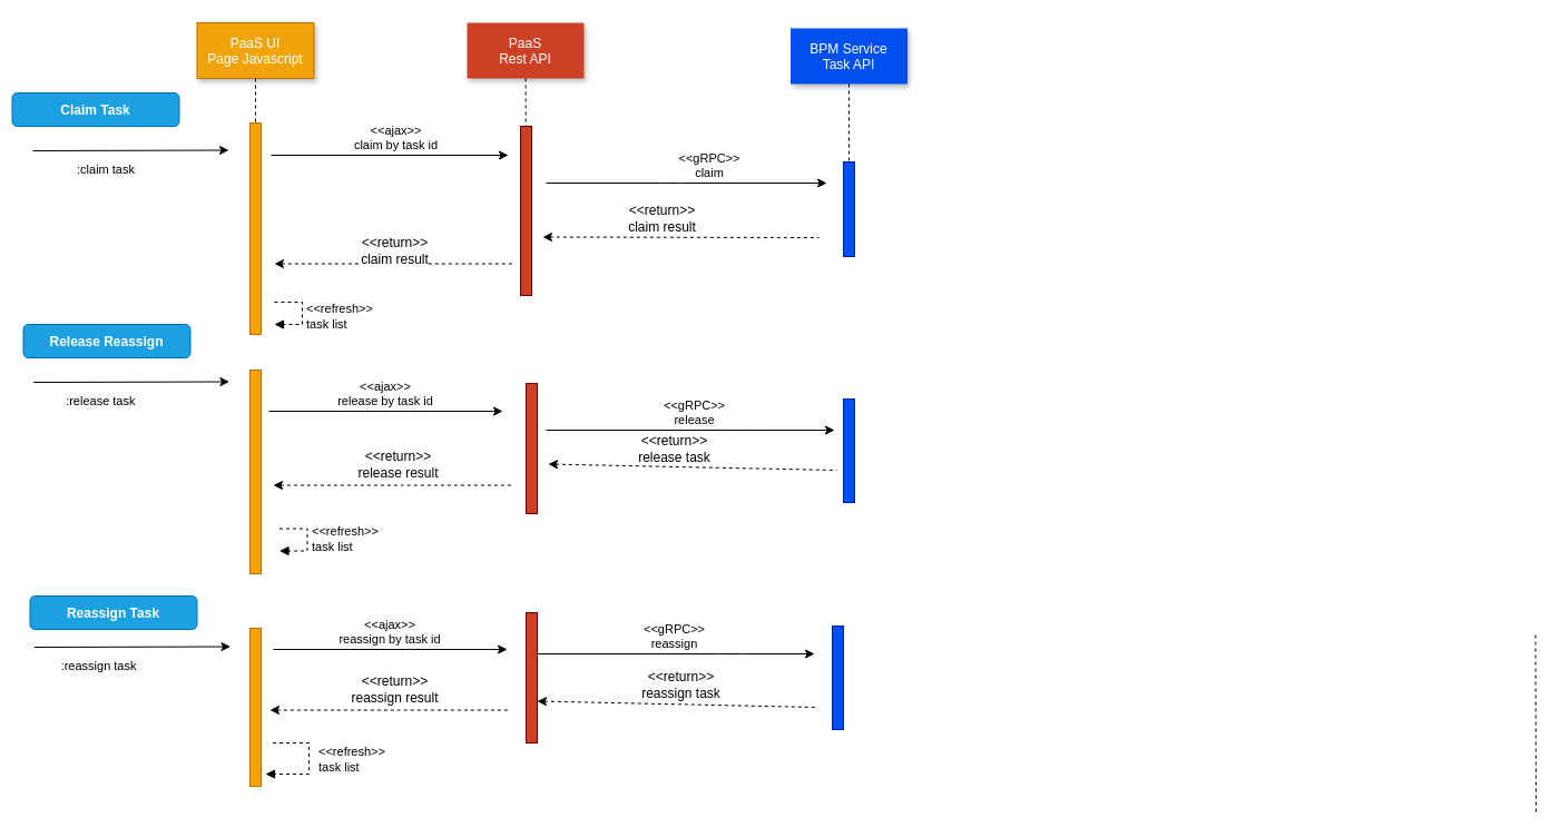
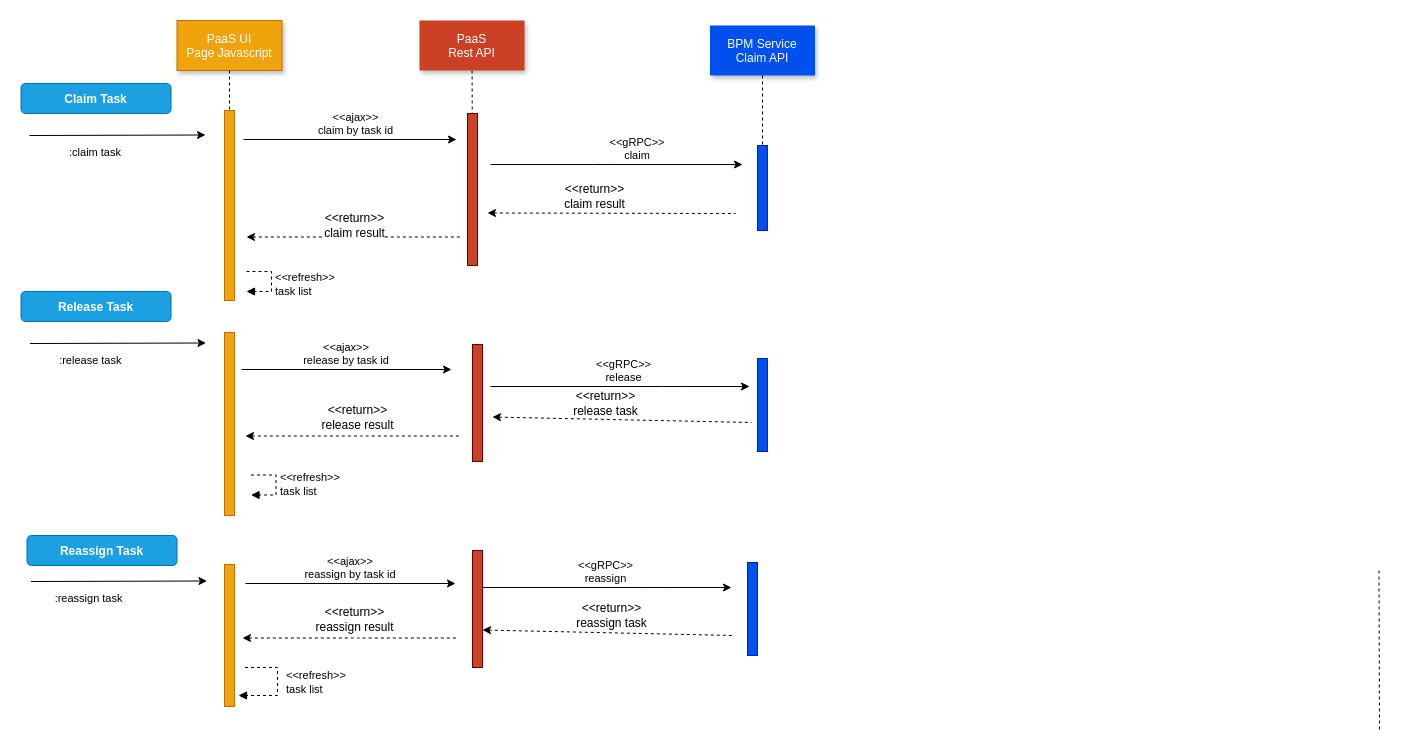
- <mxCell id="12" value="BPM Service&#10;Task API" style="shadow=1;fillColor=#0050EF;strokeColor=none;fontColor=#FFFFFF;" parent="1" vertex="1"><mxGeometry x="709.5" y="25" width="105" height="50" as="geometry" /></mxCell>
+ <mxCell id="12" value="BPM Service&#10;Claim API" style="shadow=1;fillColor=#0050EF;strokeColor=none;fontColor=#FFFFFF;" parent="1" vertex="1"><mxGeometry x="709.5" y="25" width="105" height="50" as="geometry" /></mxCell>
- <mxCell id="26" value="Claim Task" style="rounded=1;fontStyle=1;fillColor=#1ba1e2;strokeColor=#006EAF;fontColor=#ffffff;" parent="1" vertex="1"><mxGeometry x="10.5" y="83" width="150" height="30" as="geometry" /></mxCell>
+ <mxCell id="26" value="Claim Task" style="rounded=1;fontStyle=1;fillColor=#1ba1e2;strokeColor=#006EAF;fontColor=#ffffff;" parent="1" vertex="1"><mxGeometry x="20.5" y="83" width="150" height="30" as="geometry" /></mxCell>
- <mxCell id="30" value="Release Reassign" style="rounded=1;fontStyle=1;fillColor=#1ba1e2;strokeColor=#006EAF;fontColor=#ffffff;" vertex="1" parent="1"><mxGeometry x="20.5" y="291" width="150" height="30" as="geometry" /></mxCell>
+ <mxCell id="30" value="Release Task" style="rounded=1;fontStyle=1;fillColor=#1ba1e2;strokeColor=#006EAF;fontColor=#ffffff;" vertex="1" parent="1"><mxGeometry x="20.5" y="291" width="150" height="30" as="geometry" /></mxCell>
